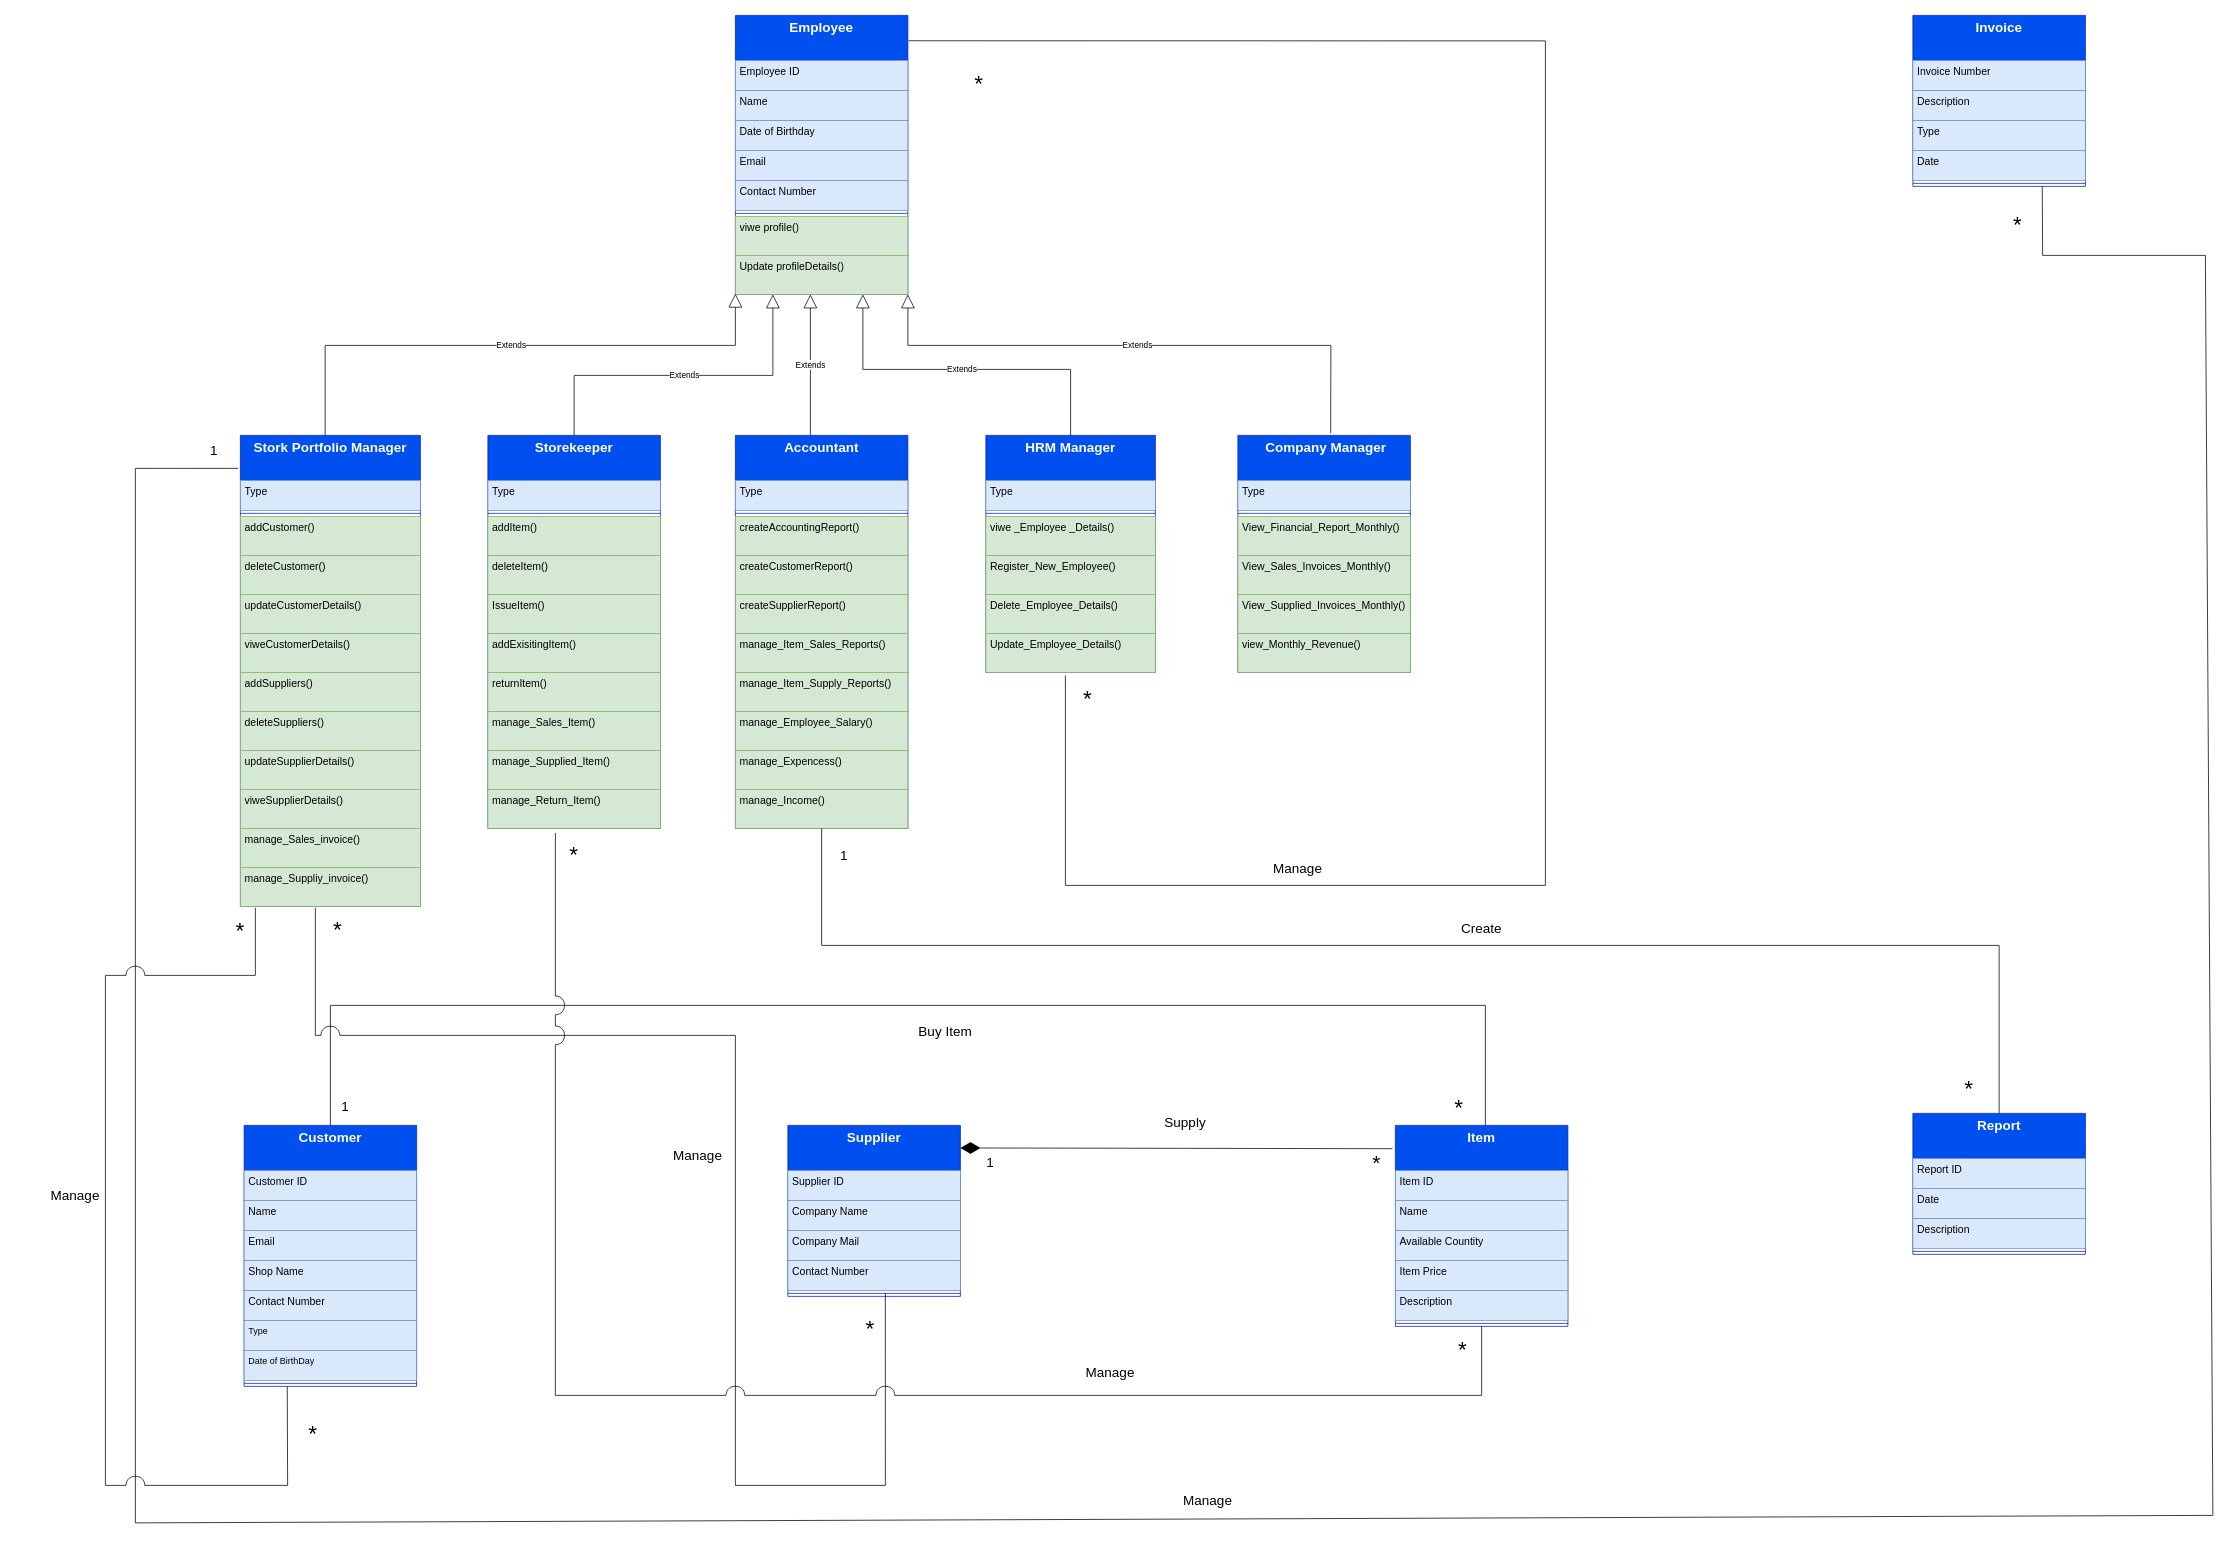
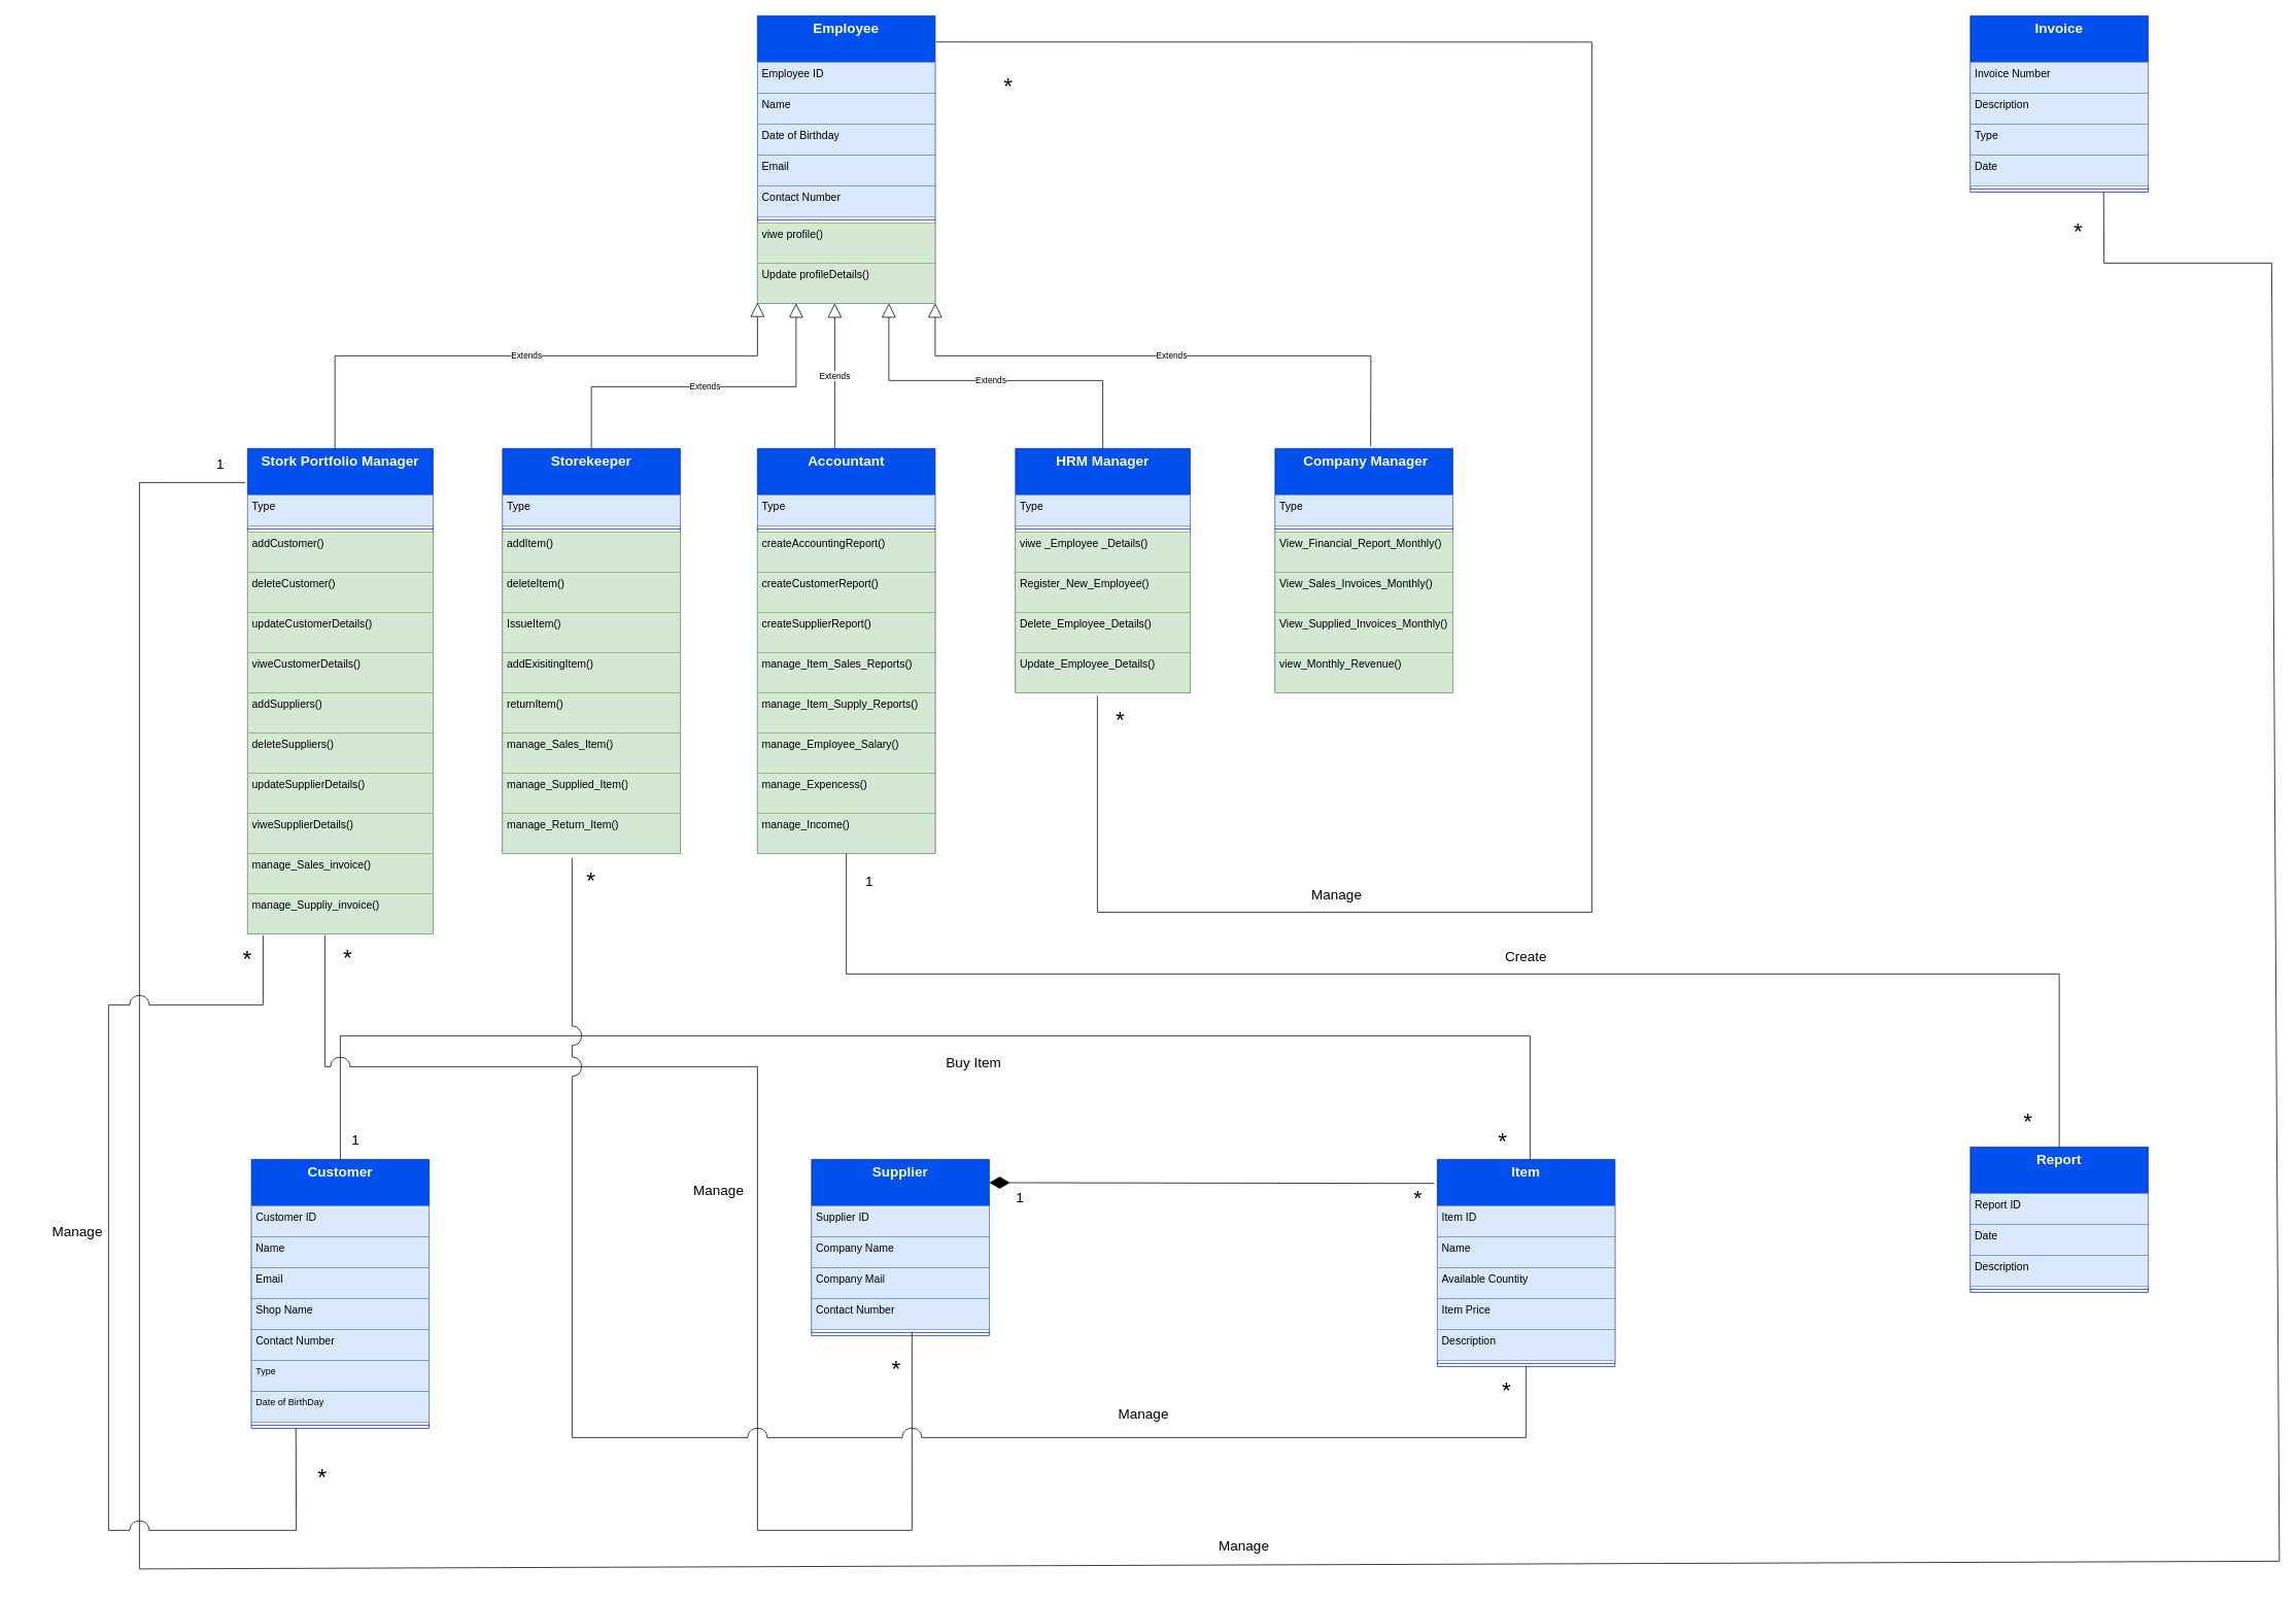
- <mxCell id="111" value="&lt;font style=&quot;font-size: 18px;&quot;&gt;Supply&lt;/font&gt;" style="text;html=1;strokeColor=none;fillColor=none;align=center;verticalAlign=middle;whiteSpace=wrap;rounded=0;" vertex="1" parent="2"><mxGeometry x="1480" y="1430" width="160" height="94" as="geometry" /></mxCell>
